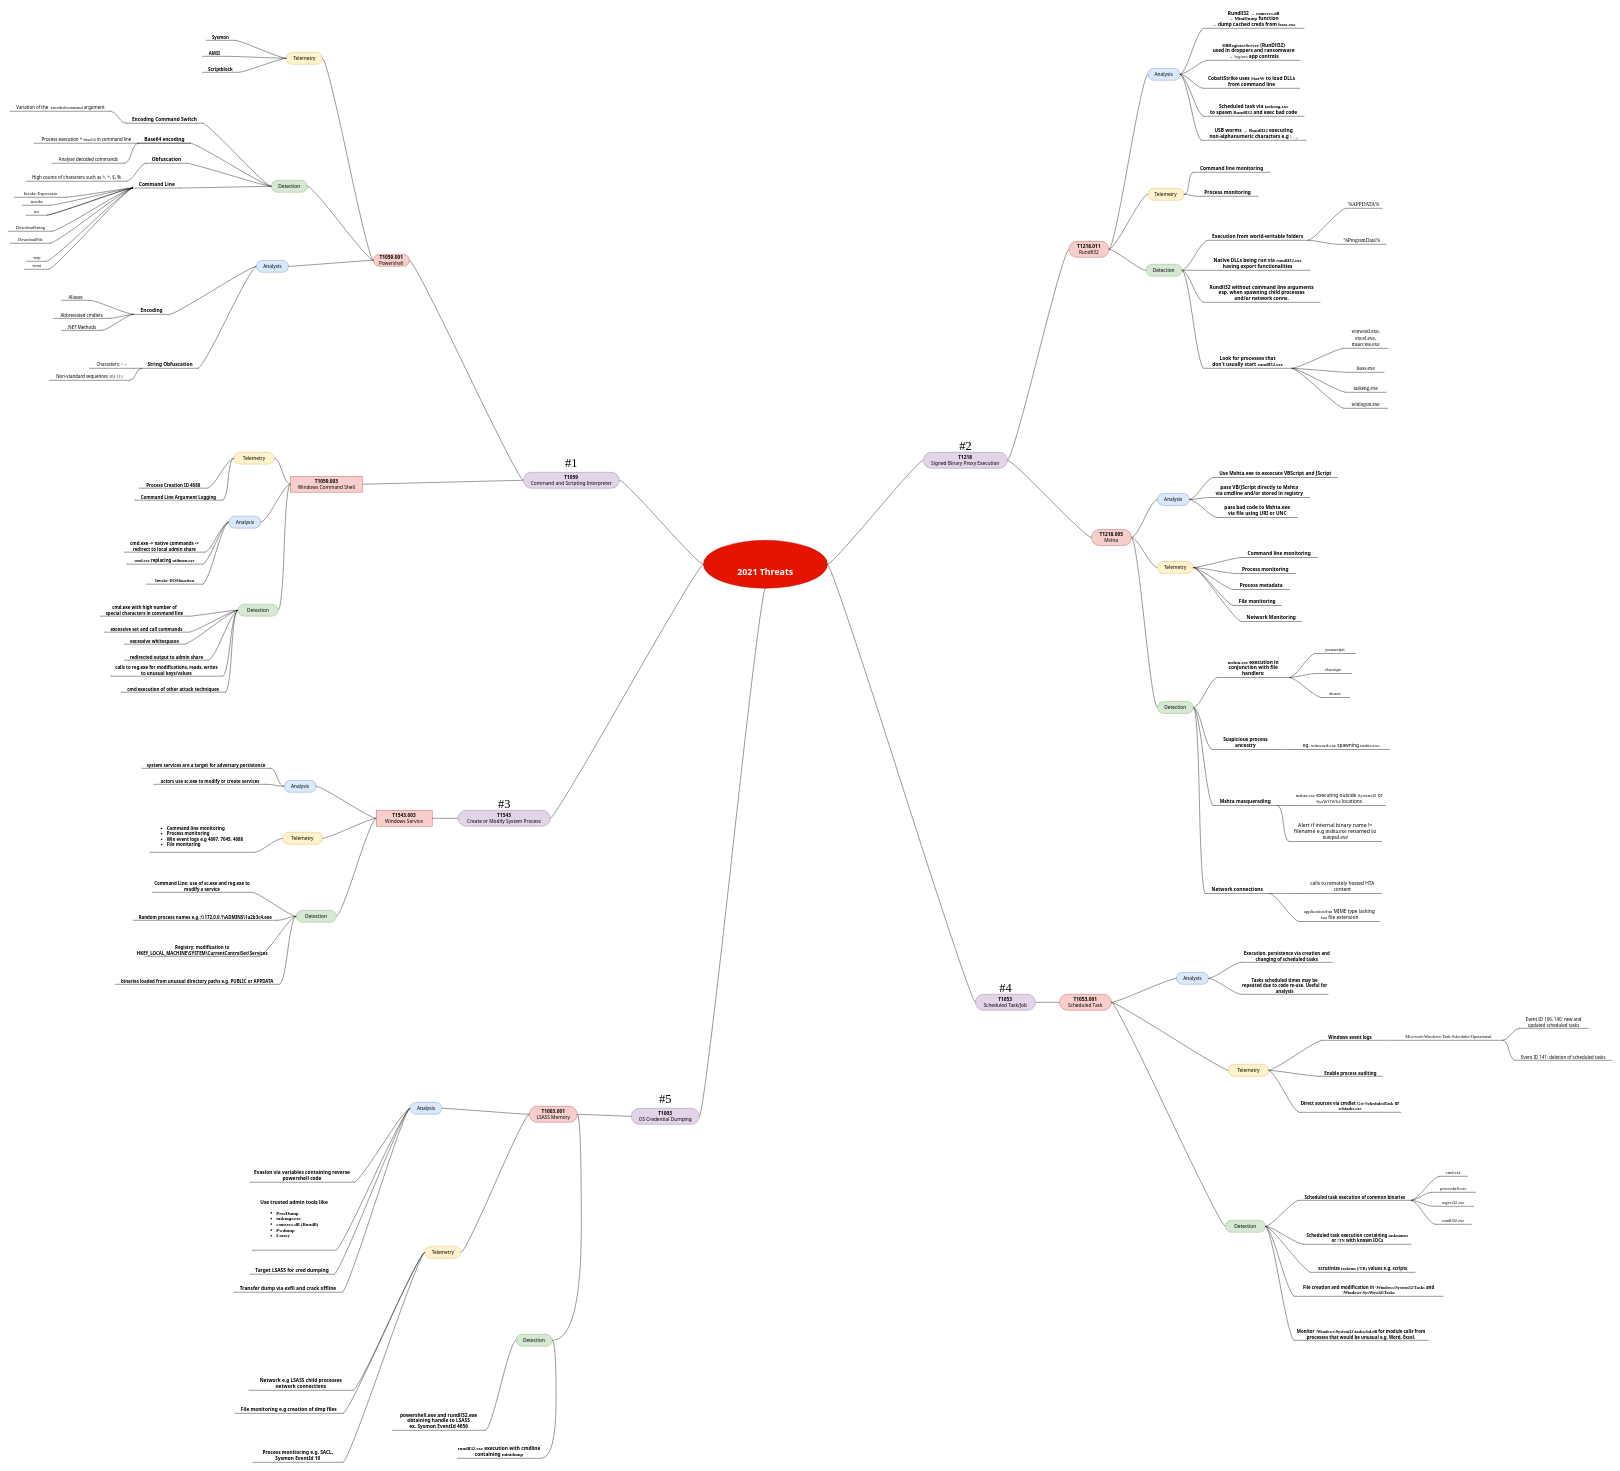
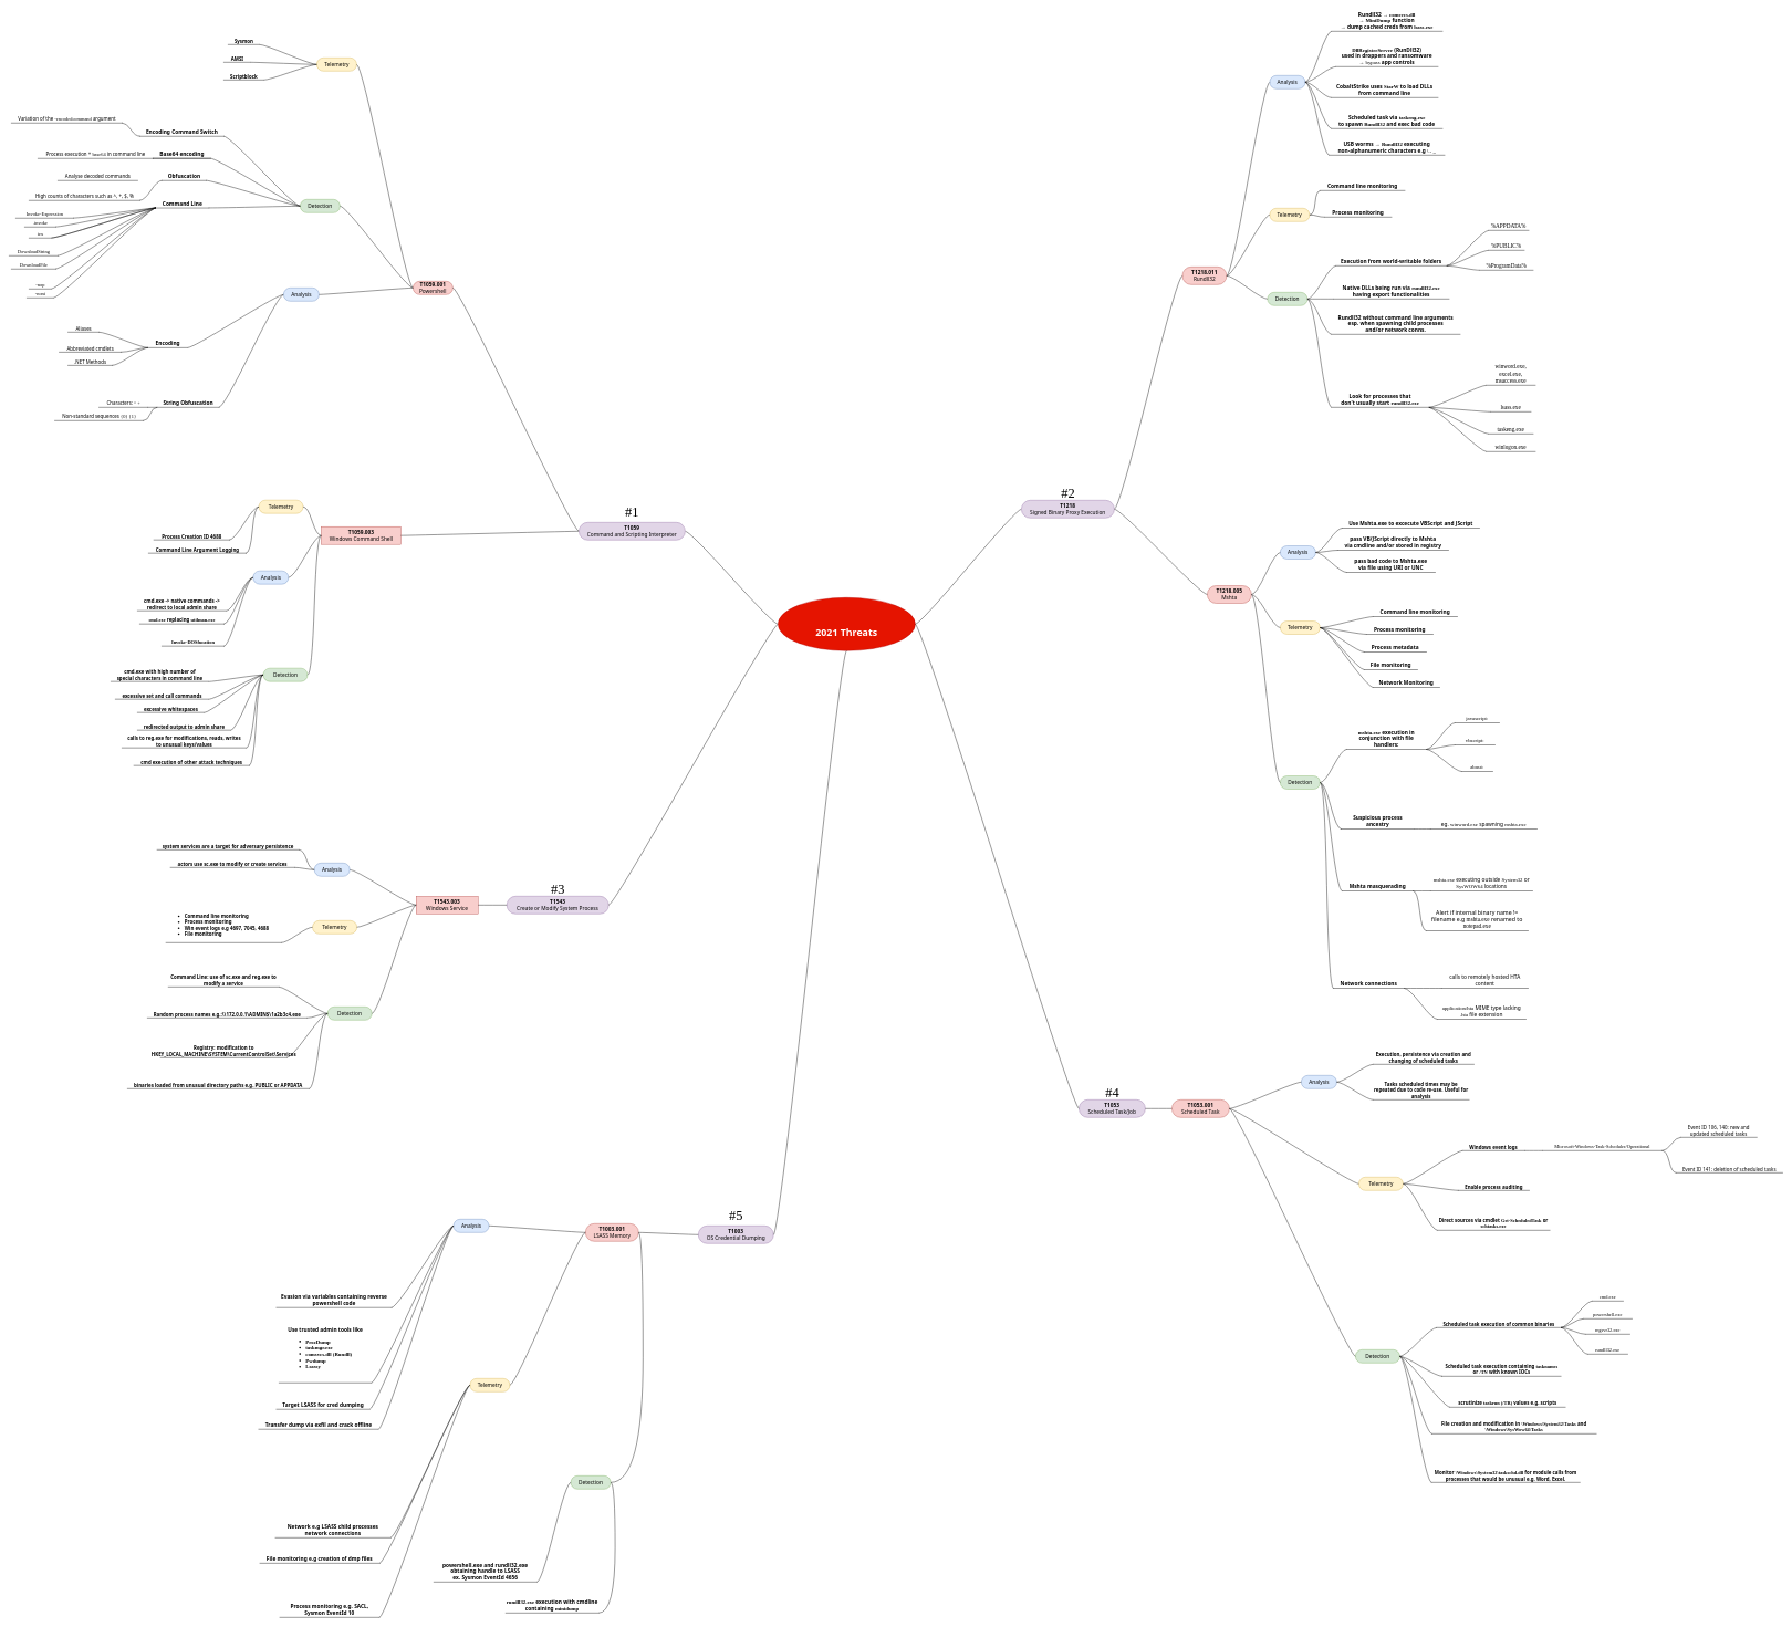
- <mxCell id="40" value="" style="edgeStyle=entityRelationEdgeStyle;startArrow=none;endArrow=none;segment=10;curved=1;fontFamily=Noto Sans;fontSource=https%3A%2F%2Ffonts.googleapis.com%2Fcss%3Ffamily%3DNoto%2BSans;fontStyle=1" parent="1" source="9" target="39" edge="1"><mxGeometry relative="1" as="geometry"><mxPoint x="140.5" y="427.4" as="sourcePoint" /></mxGeometry></mxCell>
- <mxCell id="45" value="Command Line" style="whiteSpace=wrap;html=1;shape=partialRectangle;top=0;left=0;bottom=1;right=0;points=[[0,1],[1,1]];fillColor=none;align=center;verticalAlign=bottom;routingCenterY=0.5;snapToPoint=1;recursiveResize=0;autosize=1;treeFolding=1;treeMoving=1;newEdgeStyle={&quot;edgeStyle&quot;:&quot;entityRelationEdgeStyle&quot;,&quot;startArrow&quot;:&quot;none&quot;,&quot;endArrow&quot;:&quot;none&quot;,&quot;segment&quot;:10,&quot;curved&quot;:1};fontFamily=Noto Sans;fontSource=https%3A%2F%2Ffonts.googleapis.com%2Fcss%3Ffamily%3DNoto%2BSans;fontStyle=1" parent="1" vertex="1"><mxGeometry x="331.5" y="449.4" width="120" height="20" as="geometry" /></mxCell>
+ <mxCell id="45" value="Command Line" style="whiteSpace=wrap;html=1;shape=partialRectangle;top=0;left=0;bottom=1;right=0;points=[[0,1],[1,1]];fillColor=none;align=center;verticalAlign=bottom;routingCenterY=0.5;snapToPoint=1;recursiveResize=0;autosize=1;treeFolding=1;treeMoving=1;newEdgeStyle={&quot;edgeStyle&quot;:&quot;entityRelationEdgeStyle&quot;,&quot;startArrow&quot;:&quot;none&quot;,&quot;endArrow&quot;:&quot;none&quot;,&quot;segment&quot;:10,&quot;curved&quot;:1};fontFamily=Noto Sans;fontSource=https%3A%2F%2Ffonts.googleapis.com%2Fcss%3Ffamily%3DNoto%2BSans;fontStyle=1" parent="1" vertex="1"><mxGeometry x="351.5" y="449.4" width="120" height="20" as="geometry" /></mxCell>
+ <mxCell id="106" value="%PUBLIC%" style="whiteSpace=wrap;html=1;shape=partialRectangle;top=0;left=0;bottom=1;right=0;points=[[0,1],[1,1]];fillColor=none;align=center;verticalAlign=bottom;routingCenterY=0.5;snapToPoint=1;autosize=1;treeFolding=1;treeMoving=1;newEdgeStyle={&quot;edgeStyle&quot;:&quot;entityRelationEdgeStyle&quot;,&quot;startArrow&quot;:&quot;none&quot;,&quot;endArrow&quot;:&quot;none&quot;,&quot;segment&quot;:10,&quot;curved&quot;:1};fontFamily=Inconsolata;fontSource=https%3A%2F%2Ffonts.googleapis.com%2Fcss%3Ffamily%3DInconsolata;fontSize=13;" parent="1" vertex="1"><mxGeometry x="3364.25" y="545" width="80" height="20" as="geometry" /></mxCell>
+ <mxCell id="119" value="" style="edgeStyle=entityRelationEdgeStyle;startArrow=none;endArrow=none;segment=10;curved=1;fontFamily=Noto Sans;fontSource=https%3A%2F%2Ffonts.googleapis.com%2Fcss%3Ffamily%3DNoto%2BSans;" parent="1" source="97" target="106" edge="1"><mxGeometry relative="1" as="geometry"><mxPoint x="3279.112" y="609.862" as="sourcePoint" /><mxPoint x="3374.284" y="529.862" as="targetPoint" /></mxGeometry></mxCell>
